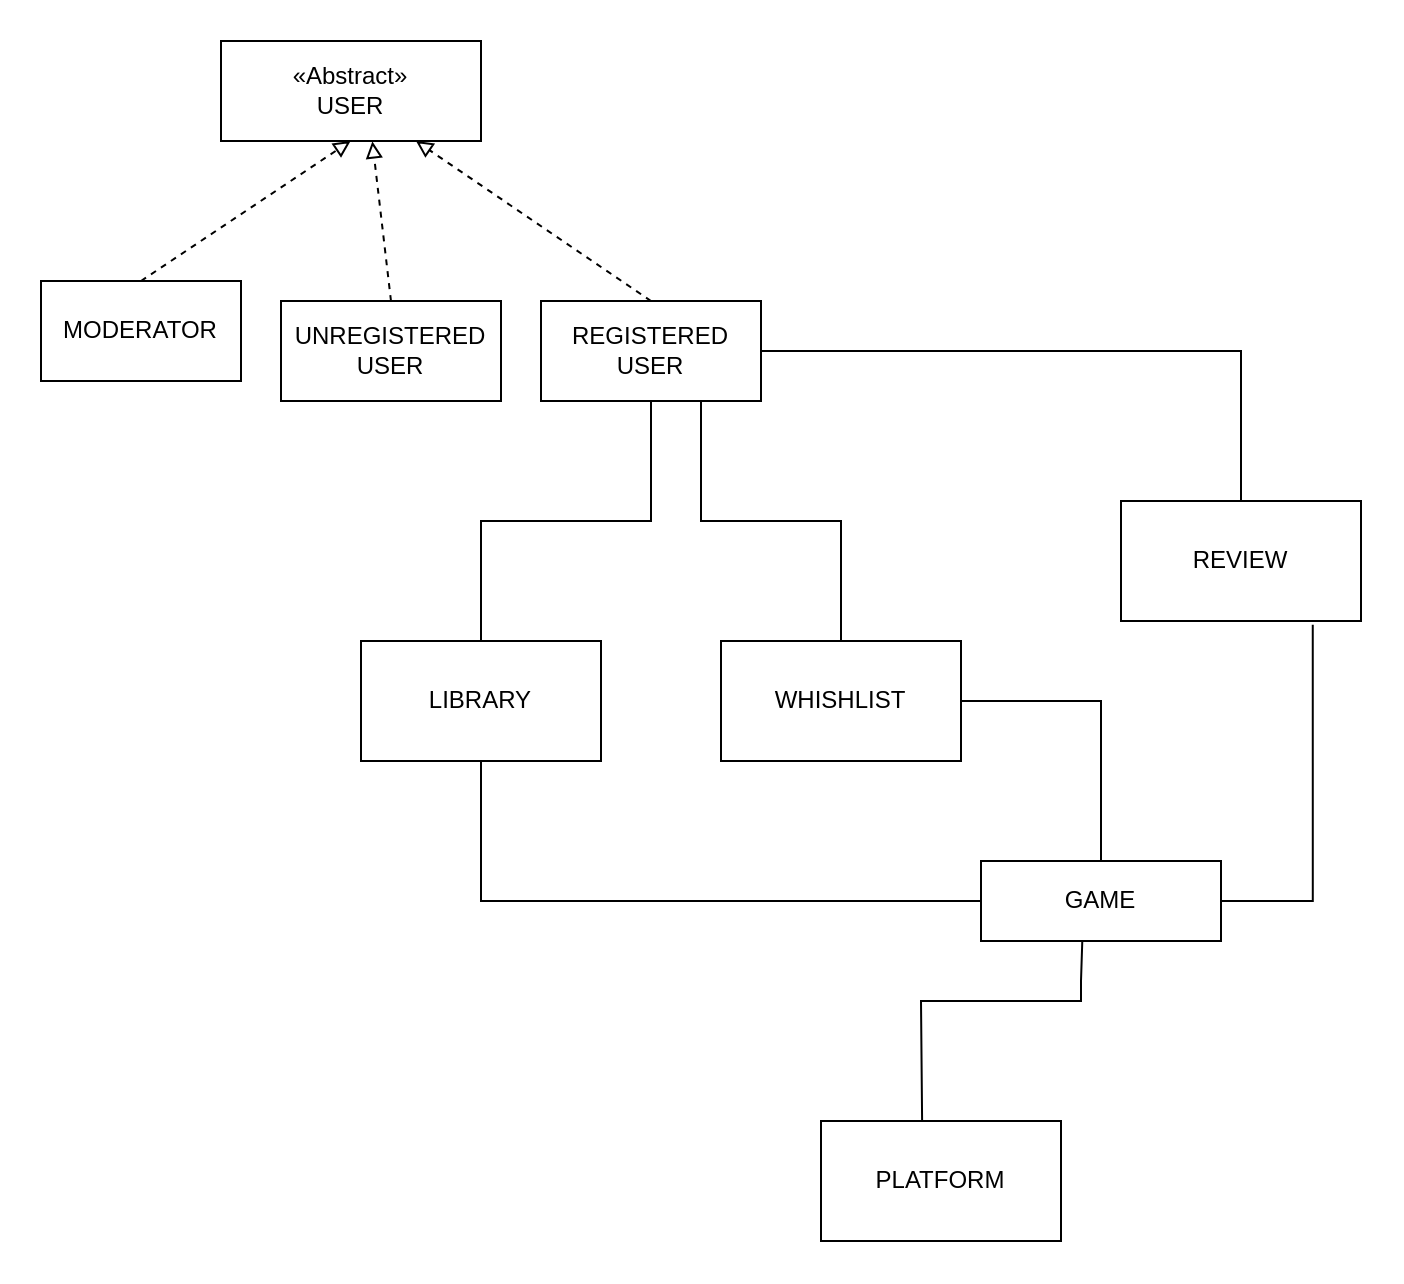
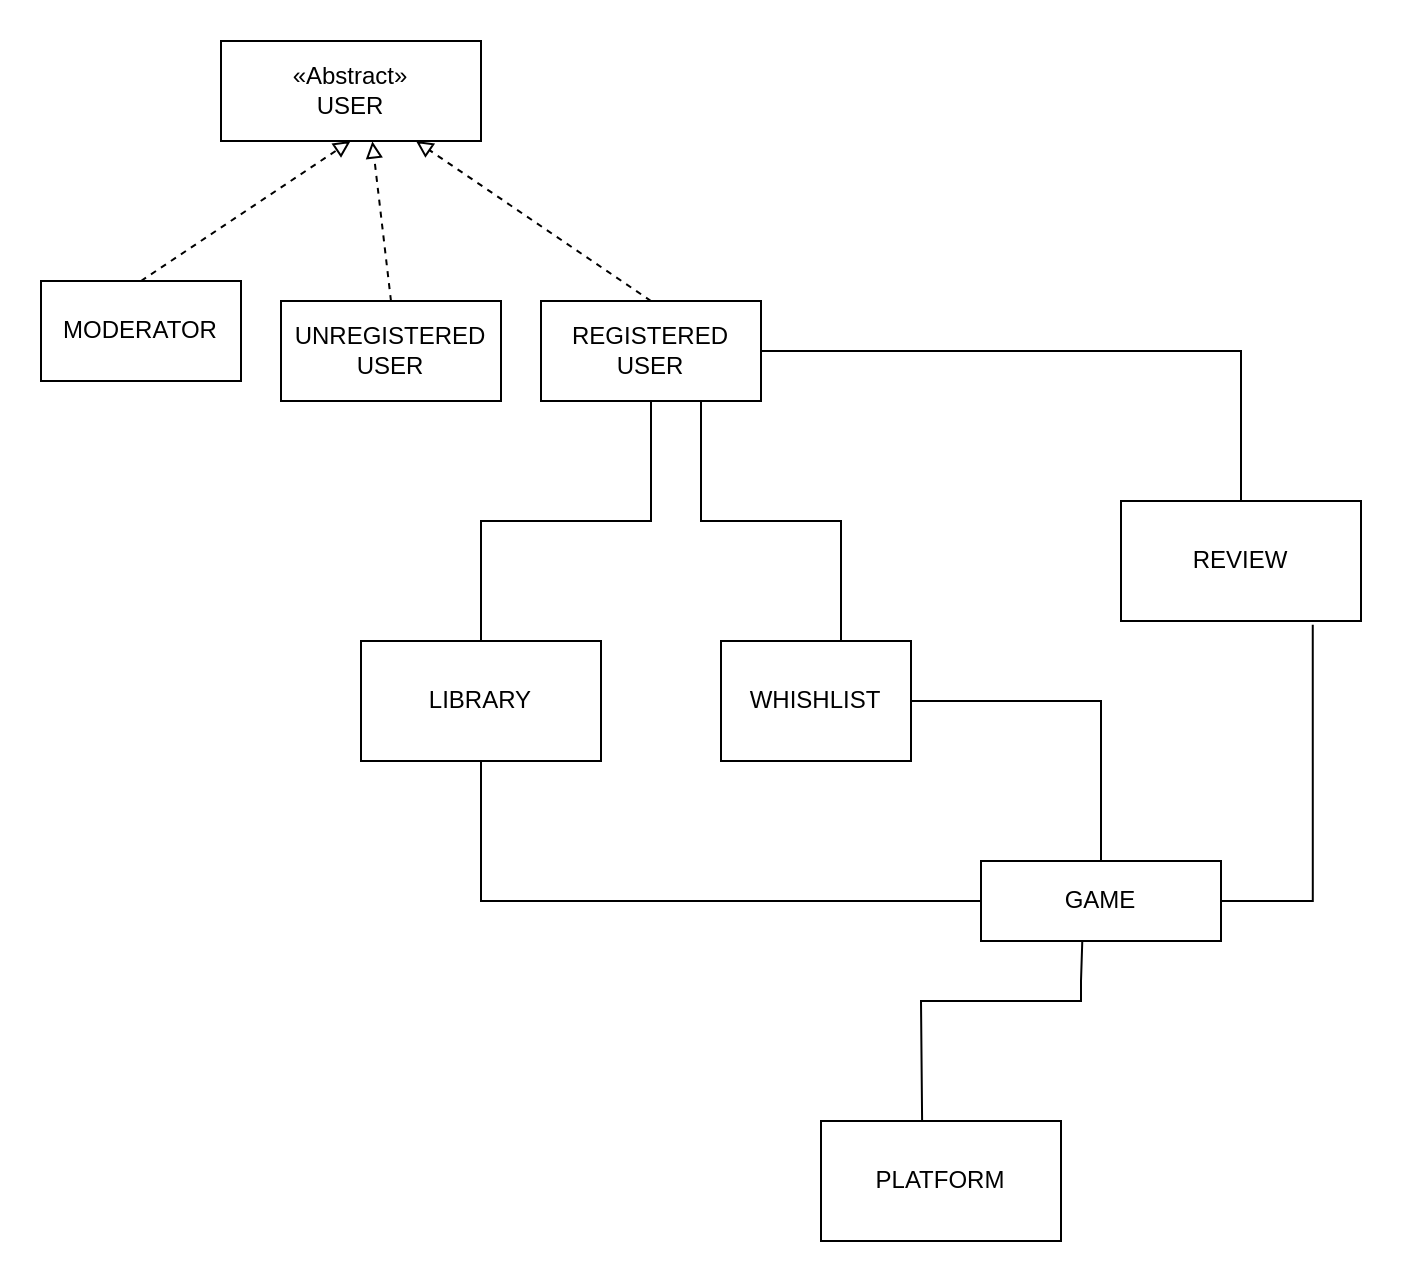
- <mxCell id="17" value="WHISHLIST" style="rounded=0;whiteSpace=wrap;html=1;" vertex="1" parent="1"><mxGeometry x="360" y="320" width="120" height="60" as="geometry" /></mxCell>
+ <mxCell id="17" value="WHISHLIST" style="rounded=0;whiteSpace=wrap;html=1;" vertex="1" parent="1"><mxGeometry x="360" y="320" width="95" height="60" as="geometry" /></mxCell>
